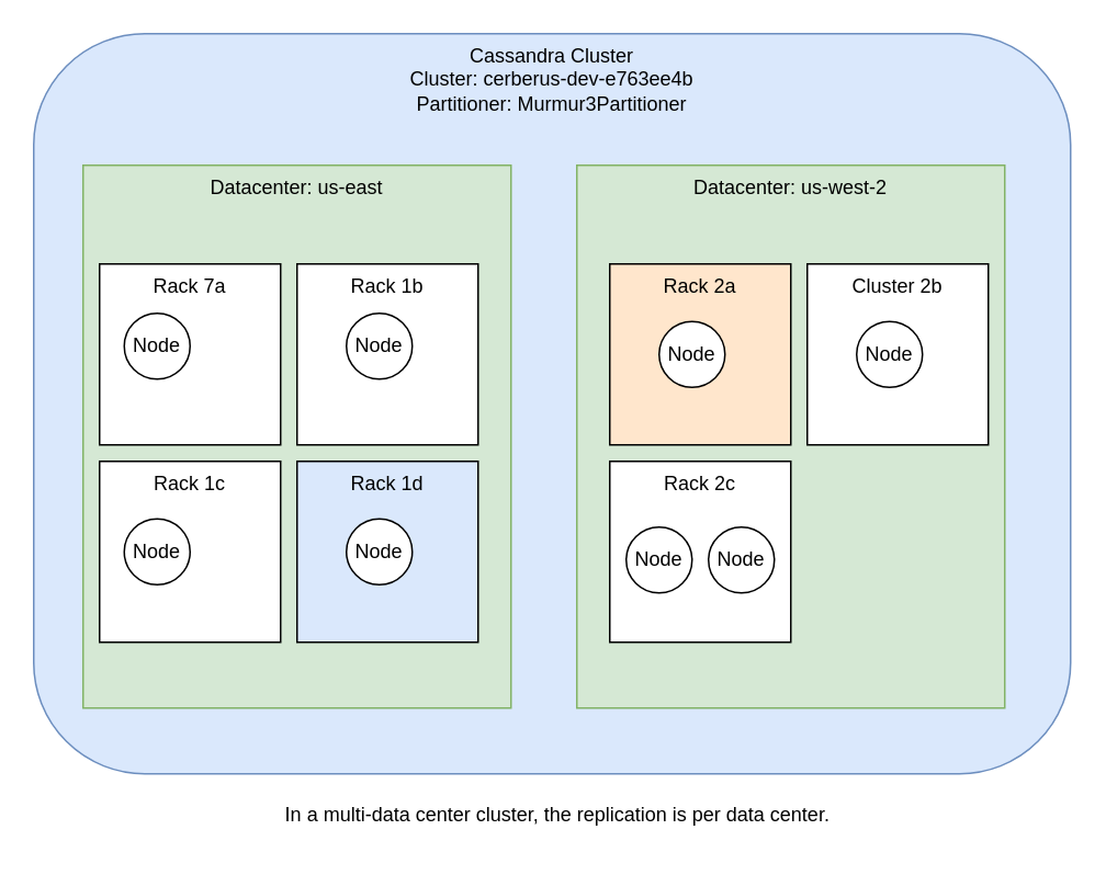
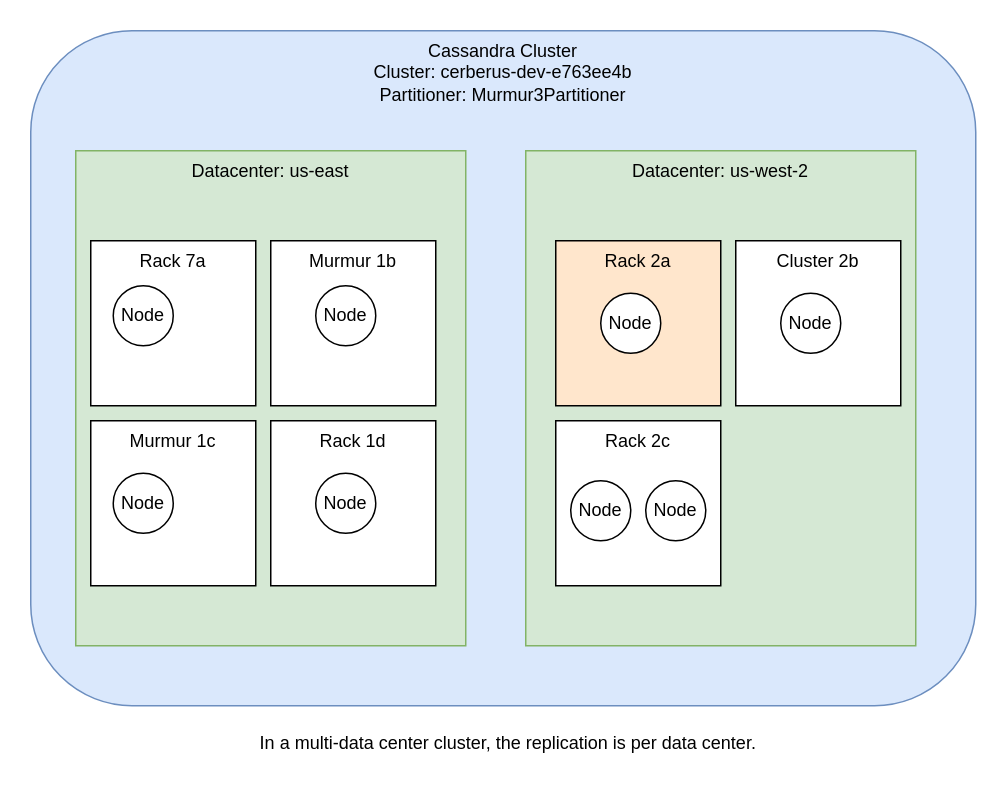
- <mxCell id="6" value="Rack 1b" style="rounded=0;whiteSpace=wrap;html=1;verticalAlign=top;" parent="1" vertex="1"><mxGeometry x="180" y="160" width="110" height="110" as="geometry" /></mxCell>
+ <mxCell id="6" value="Murmur 1b" style="rounded=0;whiteSpace=wrap;html=1;verticalAlign=top;" parent="1" vertex="1"><mxGeometry x="180" y="160" width="110" height="110" as="geometry" /></mxCell>
- <mxCell id="7" value="Rack 1c" style="rounded=0;whiteSpace=wrap;html=1;verticalAlign=top;" parent="1" vertex="1"><mxGeometry x="60" y="280" width="110" height="110" as="geometry" /></mxCell>
+ <mxCell id="7" value="Murmur 1c" style="rounded=0;whiteSpace=wrap;html=1;verticalAlign=top;" parent="1" vertex="1"><mxGeometry x="60" y="280" width="110" height="110" as="geometry" /></mxCell>
- <mxCell id="8" value="Rack 1d" style="rounded=0;whiteSpace=wrap;html=1;verticalAlign=top;fillColor=#dae8fc;" parent="1" vertex="1"><mxGeometry x="180" y="280" width="110" height="110" as="geometry" /></mxCell>
+ <mxCell id="8" value="Rack 1d" style="rounded=0;whiteSpace=wrap;html=1;verticalAlign=top;" parent="1" vertex="1"><mxGeometry x="180" y="280" width="110" height="110" as="geometry" /></mxCell>
